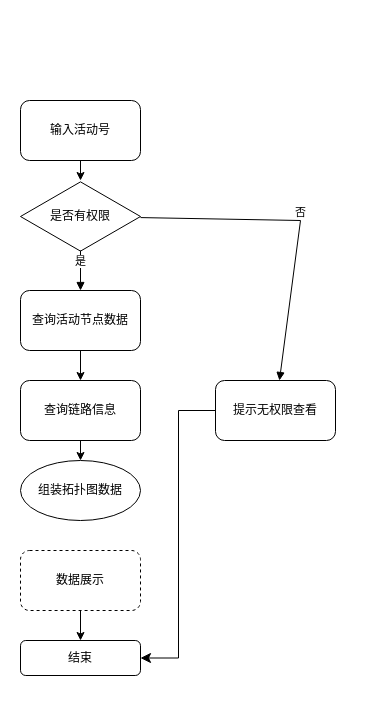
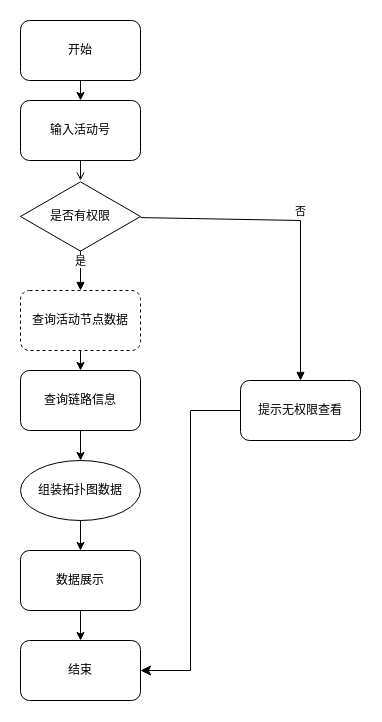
+ <mxCell id="2" value="开始" style="rounded=1;whiteSpace=wrap;html=1;" vertex="1" parent="1"><mxGeometry x="20" y="20" width="120" height="60" as="geometry" /></mxCell>
+ <mxCell id="11" value="" style="endArrow=classic;html=1;rounded=0;" edge="1" parent="1" source="2" target="3"><mxGeometry width="50" height="50" relative="1" as="geometry"><mxPoint x="-70" y="270" as="sourcePoint" /><mxPoint x="90" y="400" as="targetPoint" /></mxGeometry></mxCell>
- <mxCell id="19" value="" style="endArrow=classic;html=1;rounded=0;" edge="1" parent="1" source="3" target="4"><mxGeometry width="50" height="50" relative="1" as="geometry"><mxPoint x="40" y="210" as="sourcePoint" /><mxPoint x="90" y="160" as="targetPoint" /></mxGeometry></mxCell>
+ <mxCell id="19" value="" style="endArrow=open;html=1;rounded=0;" edge="1" parent="1" source="3" target="4"><mxGeometry width="50" height="50" relative="1" as="geometry"><mxPoint x="40" y="210" as="sourcePoint" /><mxPoint x="90" y="160" as="targetPoint" /></mxGeometry></mxCell>
- <mxCell id="5" value="查询活动节点数据" style="rounded=1;whiteSpace=wrap;html=1;" vertex="1" parent="1"><mxGeometry x="20" y="290" width="120" height="60" as="geometry" /></mxCell>
+ <mxCell id="5" value="查询活动节点数据" style="rounded=1;whiteSpace=wrap;html=1;dashed=1;" vertex="1" parent="1"><mxGeometry x="20" y="290" width="120" height="60" as="geometry" /></mxCell>
- <mxCell id="6" value="查询链路信息" style="rounded=1;whiteSpace=wrap;html=1;" vertex="1" parent="1"><mxGeometry x="20" y="380" width="120" height="60" as="geometry" /></mxCell>
+ <mxCell id="6" value="查询链路信息" style="rounded=1;whiteSpace=wrap;html=1;" vertex="1" parent="1"><mxGeometry x="20" y="370" width="120" height="60" as="geometry" /></mxCell>
- <mxCell id="10" value="提示无权限查看" style="rounded=1;whiteSpace=wrap;html=1;" vertex="1" parent="1"><mxGeometry x="215" y="380" width="120" height="60" as="geometry" /></mxCell>
+ <mxCell id="10" value="提示无权限查看" style="rounded=1;whiteSpace=wrap;html=1;" vertex="1" parent="1"><mxGeometry x="240" y="380" width="120" height="60" as="geometry" /></mxCell>
+ <mxCell id="12" value="" style="endArrow=classic;html=1;rounded=0;" edge="1" parent="1" source="7" target="8"><mxGeometry width="50" height="50" relative="1" as="geometry"><mxPoint x="210" y="520" as="sourcePoint" /><mxPoint x="90" y="200" as="targetPoint" /></mxGeometry></mxCell>
- <mxCell id="8" value="数据展示" style="rounded=1;whiteSpace=wrap;html=1;dashed=1;" vertex="1" parent="1"><mxGeometry x="20" y="550" width="120" height="60" as="geometry" /></mxCell>
+ <mxCell id="8" value="数据展示" style="rounded=1;whiteSpace=wrap;html=1;" vertex="1" parent="1"><mxGeometry x="20" y="550" width="120" height="60" as="geometry" /></mxCell>
- <mxCell id="9" value="结束" style="rounded=1;whiteSpace=wrap;html=1;" vertex="1" parent="1"><mxGeometry x="20" y="640" width="120" height="35" as="geometry" /></mxCell>
+ <mxCell id="9" value="结束" style="rounded=1;whiteSpace=wrap;html=1;" vertex="1" parent="1"><mxGeometry x="20" y="640" width="120" height="60" as="geometry" /></mxCell>
